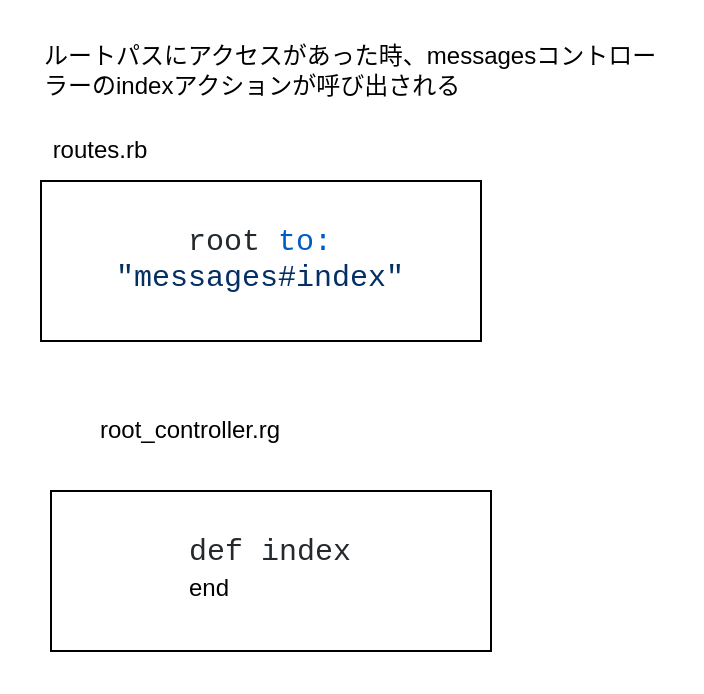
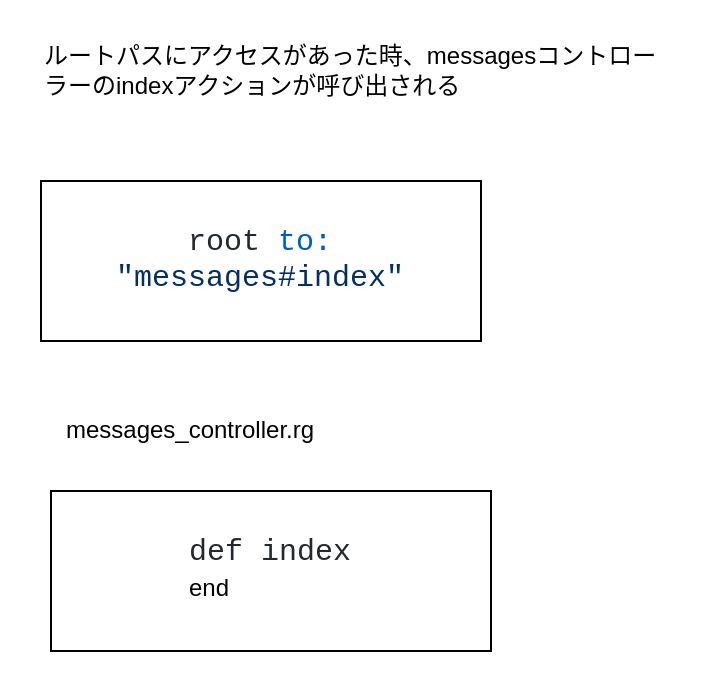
- <mxCell id="3" value="routes.rb" style="text;html=1;strokeColor=none;fillColor=none;align=center;verticalAlign=middle;whiteSpace=wrap;rounded=0;" vertex="1" parent="1"><mxGeometry x="20" y="60" width="60" height="30" as="geometry" /></mxCell>
- <mxCell id="5" value="root_controller.rg" style="text;html=1;strokeColor=none;fillColor=none;align=center;verticalAlign=middle;whiteSpace=wrap;rounded=0;" vertex="1" parent="1"><mxGeometry x="20" y="200" width="150" height="30" as="geometry" /></mxCell>
+ <mxCell id="5" value="messages_controller.rg" style="text;html=1;strokeColor=none;fillColor=none;align=center;verticalAlign=middle;whiteSpace=wrap;rounded=0;" vertex="1" parent="1"><mxGeometry x="20" y="200" width="150" height="30" as="geometry" /></mxCell>
